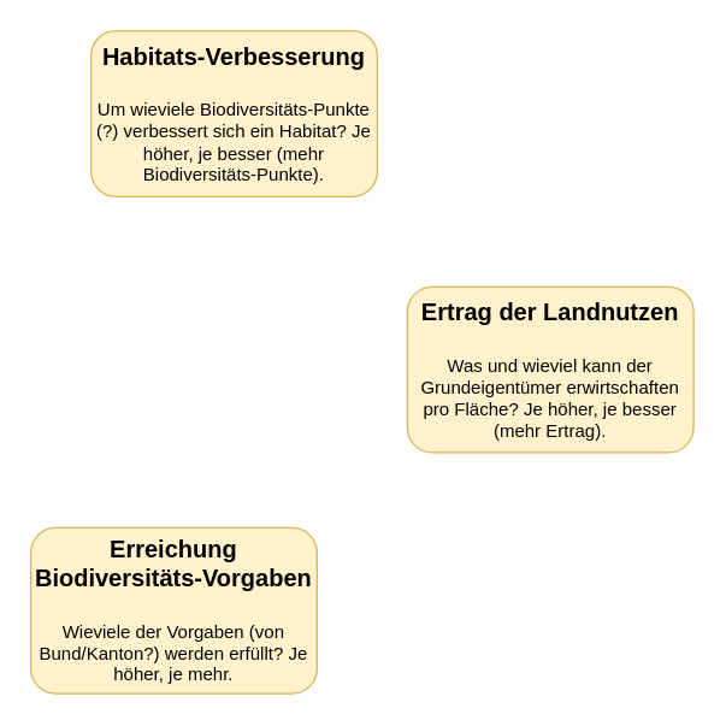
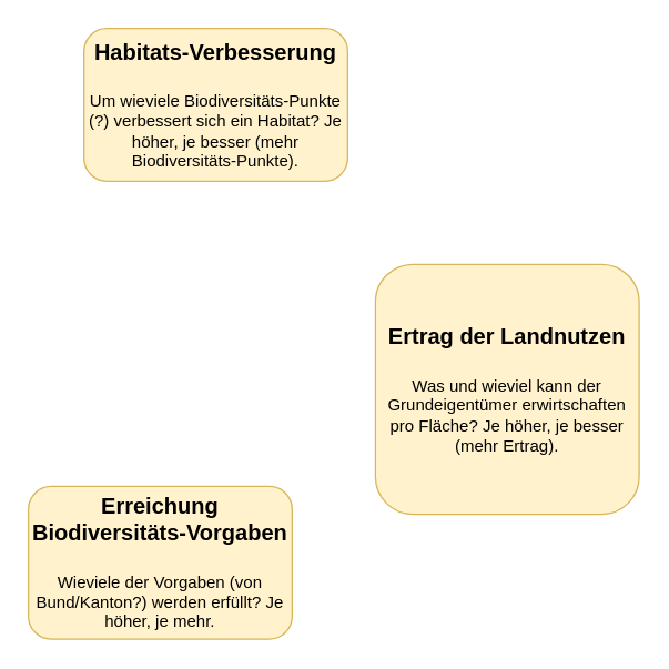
- <mxCell id="2" value="&lt;b&gt;&lt;font style=&quot;font-size: 16px;&quot;&gt;Ertrag der Landnutzen&lt;/font&gt;&lt;/b&gt;&lt;div&gt;&lt;span style=&quot;font-size: 16px;&quot;&gt;&lt;b&gt;&lt;br&gt;&lt;/b&gt;&lt;/span&gt;&lt;div&gt;Was und wieviel kann der Grundeigentümer erwirtschaften pro Fläche? Je höher, je besser (mehr Ertrag).&lt;/div&gt;&lt;/div&gt;" style="rounded=1;whiteSpace=wrap;html=1;fillColor=#fff2cc;strokeColor=#d6b656;" parent="1" vertex="1"><mxGeometry x="270" y="190" width="190" height="110" as="geometry" /></mxCell>
+ <mxCell id="2" value="&lt;b&gt;&lt;font style=&quot;font-size: 16px;&quot;&gt;Ertrag der Landnutzen&lt;/font&gt;&lt;/b&gt;&lt;div&gt;&lt;span style=&quot;font-size: 16px;&quot;&gt;&lt;b&gt;&lt;br&gt;&lt;/b&gt;&lt;/span&gt;&lt;div&gt;Was und wieviel kann der Grundeigentümer erwirtschaften pro Fläche? Je höher, je besser (mehr Ertrag).&lt;/div&gt;&lt;/div&gt;" style="rounded=1;whiteSpace=wrap;html=1;fillColor=#fff2cc;strokeColor=#d6b656;" parent="1" vertex="1"><mxGeometry x="270" y="190" width="190" height="180" as="geometry" /></mxCell>
